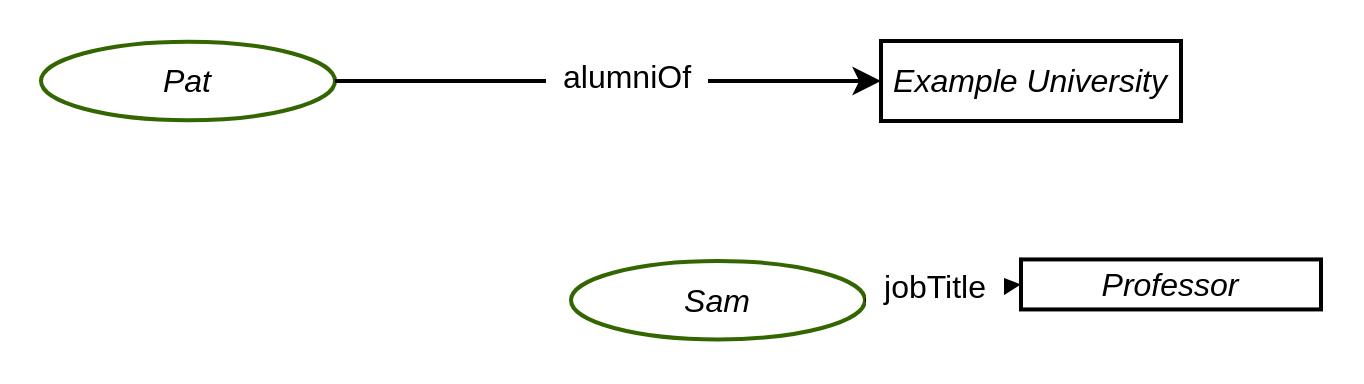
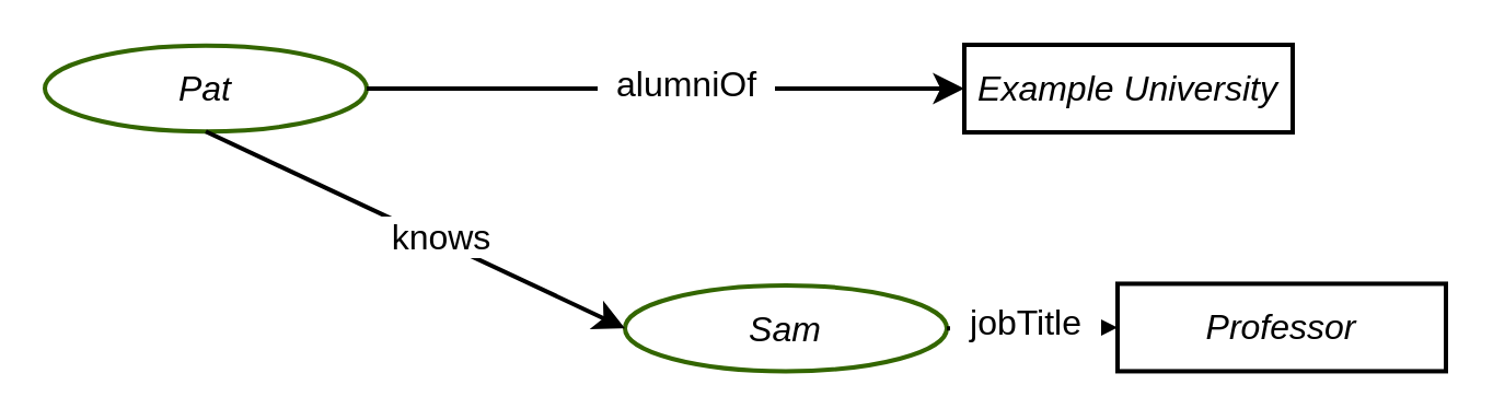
+ <mxCell id="10" value="" style="endArrow=classic;html=1;rounded=0;fontSize=12;startSize=8;endSize=8;curved=1;entryX=0;entryY=0.5;entryDx=0;entryDy=0;exitX=0.5;exitY=1;exitDx=0;exitDy=0;strokeWidth=2;fontStyle=2" edge="1" parent="1" source="2" target="6"><mxGeometry width="50" height="50" relative="1" as="geometry"><mxPoint x="120" y="220" as="sourcePoint" /><mxPoint x="393" y="220" as="targetPoint" /></mxGeometry></mxCell>
+ <mxCell id="11" value="&amp;nbsp;knows&amp;nbsp;" style="edgeLabel;html=1;align=center;verticalAlign=middle;resizable=0;points=[];fontSize=16;" vertex="1" connectable="0" parent="10"><mxGeometry x="0.135" y="-2" relative="1" as="geometry"><mxPoint x="-1" y="-5" as="offset" /></mxGeometry></mxCell>
- <mxCell id="7" value="&lt;i&gt;&lt;font color=&quot;#000000&quot;&gt;Professor&lt;/font&gt;&lt;/i&gt;" style="rounded=0;whiteSpace=wrap;html=1;fontSize=16;fillColor=none;strokeWidth=2;" vertex="1" parent="1"><mxGeometry x="510" y="129.22" width="150" height="25" as="geometry" /></mxCell>
+ <mxCell id="7" value="&lt;i&gt;&lt;font color=&quot;#000000&quot;&gt;Professor&lt;/font&gt;&lt;/i&gt;" style="rounded=0;whiteSpace=wrap;html=1;fontSize=16;fillColor=none;strokeWidth=2;" vertex="1" parent="1"><mxGeometry x="510" y="129.22" width="150" height="40" as="geometry" /></mxCell>
